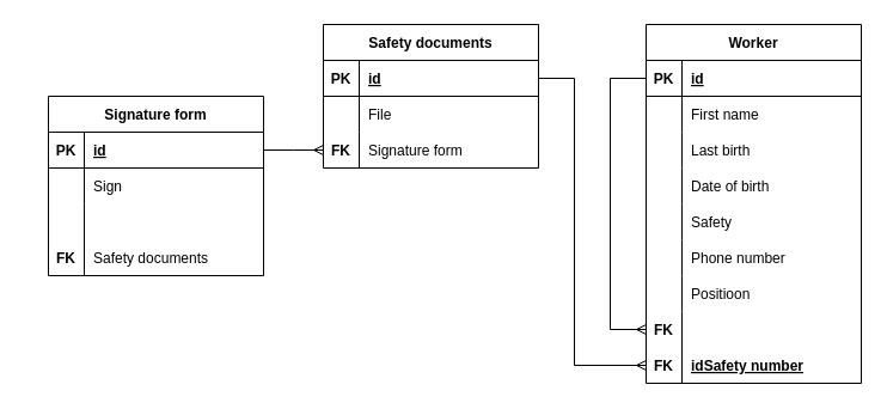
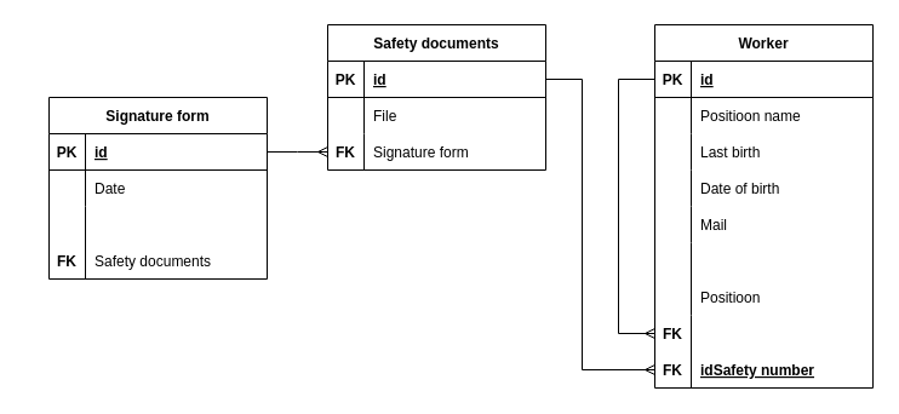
- <mxCell id="31" value="First name" style="shape=partialRectangle;connectable=0;fillColor=none;top=0;left=0;bottom=0;right=0;align=left;spacingLeft=6;overflow=hidden;" vertex="1" parent="29"><mxGeometry x="30" width="150" height="30" as="geometry"><mxRectangle width="150" height="30" as="alternateBounds" /></mxGeometry></mxCell>
+ <mxCell id="31" value="Positioon name" style="shape=partialRectangle;connectable=0;fillColor=none;top=0;left=0;bottom=0;right=0;align=left;spacingLeft=6;overflow=hidden;" vertex="1" parent="29"><mxGeometry x="30" width="150" height="30" as="geometry"><mxRectangle width="150" height="30" as="alternateBounds" /></mxGeometry></mxCell>
- <mxCell id="18" value="Sign" style="shape=partialRectangle;connectable=0;fillColor=none;top=0;left=0;bottom=0;right=0;align=left;spacingLeft=6;overflow=hidden;" vertex="1" parent="16"><mxGeometry x="30" width="150" height="30" as="geometry"><mxRectangle width="150" height="30" as="alternateBounds" /></mxGeometry></mxCell>
+ <mxCell id="18" value="Date" style="shape=partialRectangle;connectable=0;fillColor=none;top=0;left=0;bottom=0;right=0;align=left;spacingLeft=6;overflow=hidden;" vertex="1" parent="16"><mxGeometry x="30" width="150" height="30" as="geometry"><mxRectangle width="150" height="30" as="alternateBounds" /></mxGeometry></mxCell>
- <mxCell id="40" value="Safety" style="shape=partialRectangle;connectable=0;fillColor=none;top=0;left=0;bottom=0;right=0;align=left;spacingLeft=6;overflow=hidden;" vertex="1" parent="38"><mxGeometry x="30" width="150" height="30" as="geometry"><mxRectangle width="150" height="30" as="alternateBounds" /></mxGeometry></mxCell>
+ <mxCell id="40" value="Mail" style="shape=partialRectangle;connectable=0;fillColor=none;top=0;left=0;bottom=0;right=0;align=left;spacingLeft=6;overflow=hidden;" vertex="1" parent="38"><mxGeometry x="30" width="150" height="30" as="geometry"><mxRectangle width="150" height="30" as="alternateBounds" /></mxGeometry></mxCell>
- <mxCell id="43" value="Phone number" style="shape=partialRectangle;connectable=0;fillColor=none;top=0;left=0;bottom=0;right=0;align=left;spacingLeft=6;overflow=hidden;" vertex="1" parent="41"><mxGeometry x="30" width="150" height="30" as="geometry"><mxRectangle width="150" height="30" as="alternateBounds" /></mxGeometry></mxCell>
